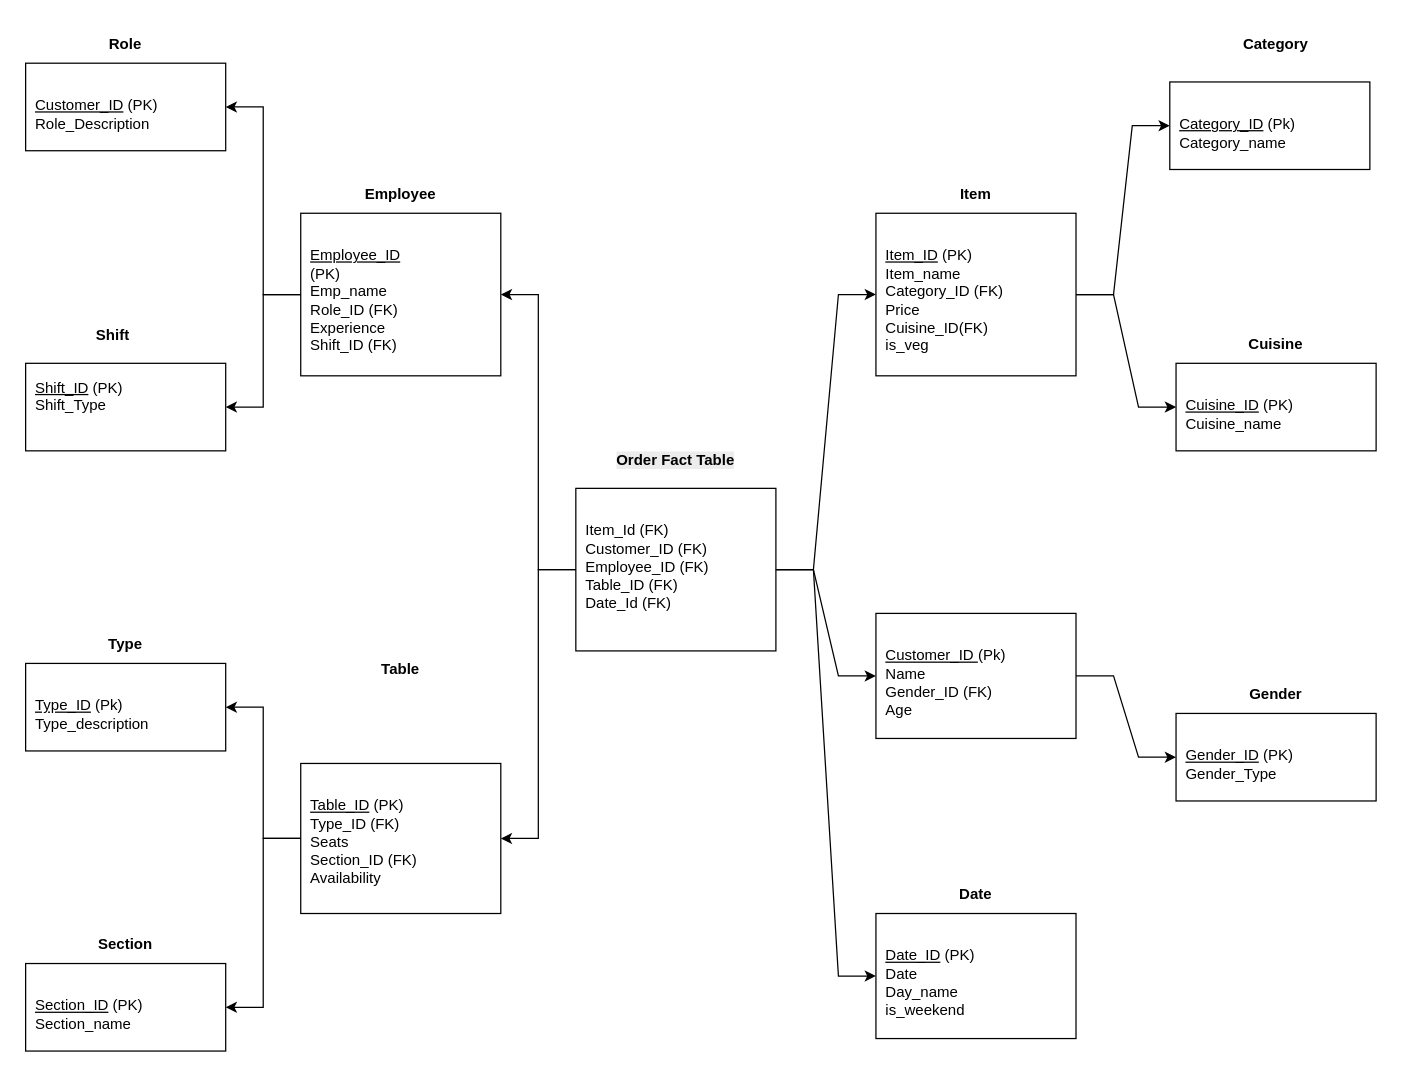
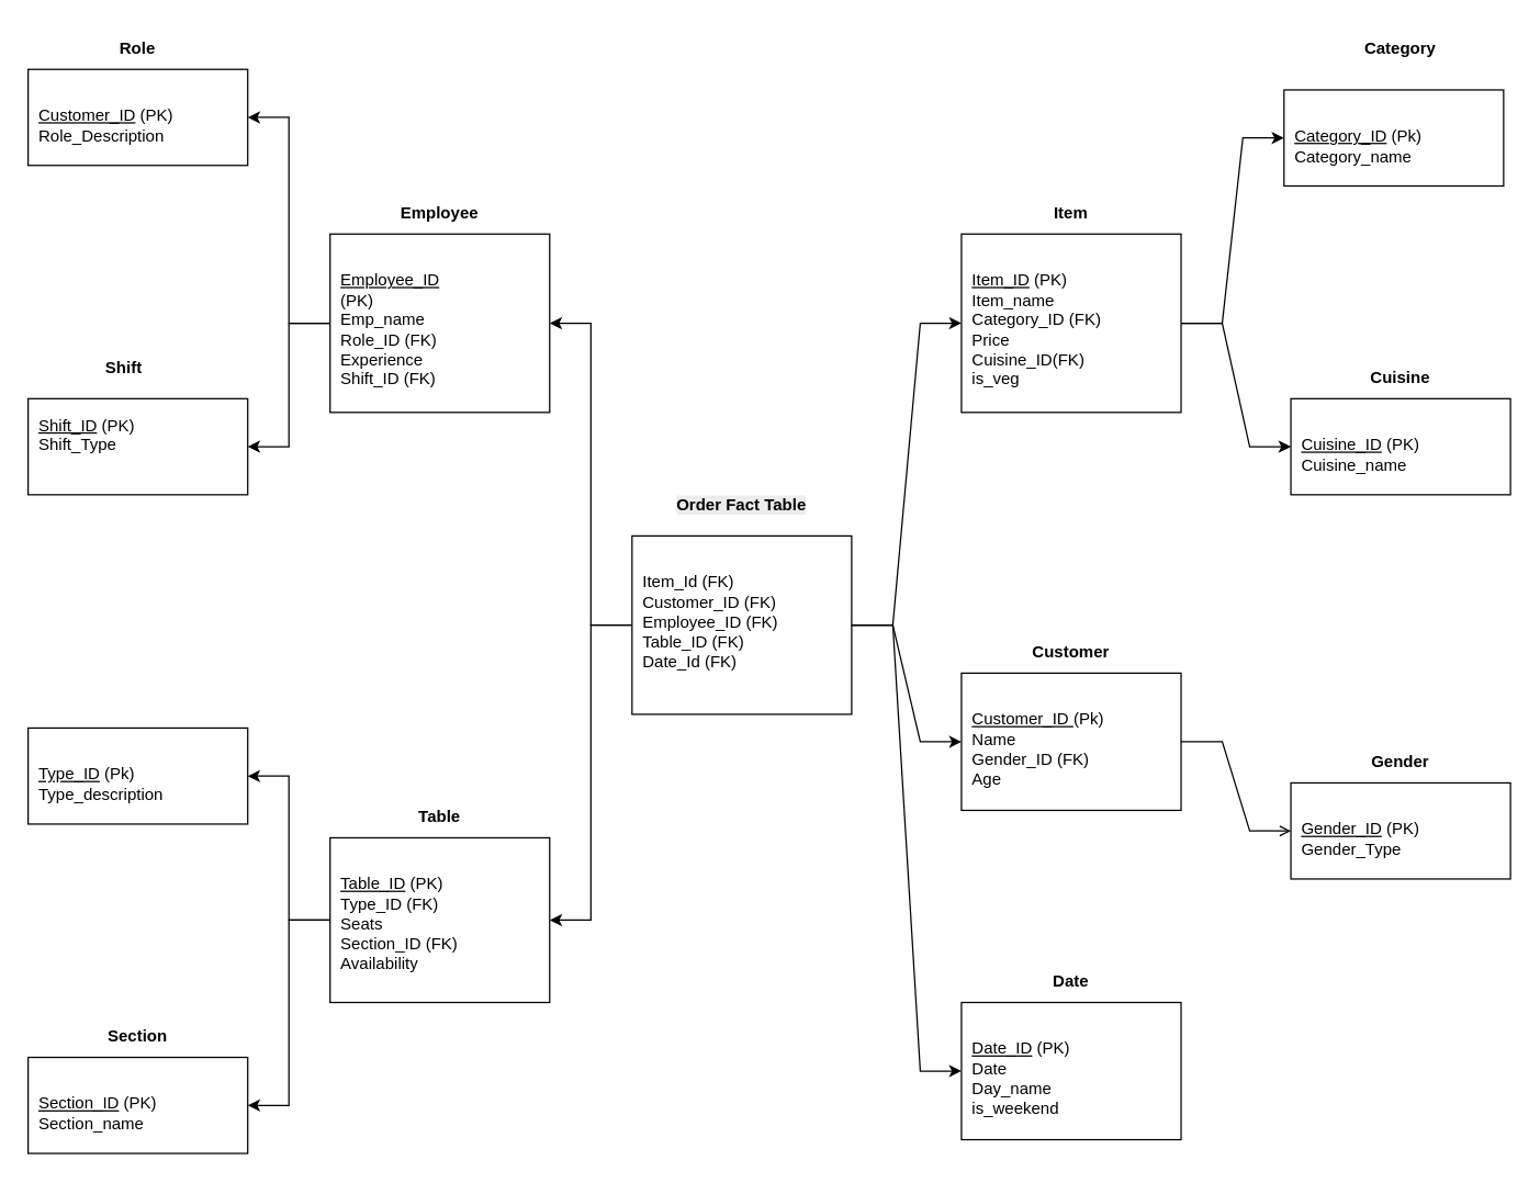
+ <mxCell id="28" value="&lt;b&gt;Customer&lt;/b&gt;" style="text;html=1;whiteSpace=wrap;strokeColor=none;fillColor=none;align=center;verticalAlign=middle;rounded=0;" vertex="1" parent="1"><mxGeometry x="750" y="460" width="60" height="30" as="geometry" /></mxCell>
- <mxCell id="36" value="&lt;b&gt;Type&lt;/b&gt;" style="text;html=1;whiteSpace=wrap;strokeColor=none;fillColor=none;align=center;verticalAlign=middle;rounded=0;" vertex="1" parent="1"><mxGeometry x="70" y="500" width="60" height="30" as="geometry" /></mxCell>
- <mxCell id="34" value="&lt;b&gt;Table&lt;/b&gt;" style="text;html=1;whiteSpace=wrap;strokeColor=none;fillColor=none;align=center;verticalAlign=middle;rounded=0;" vertex="1" parent="1"><mxGeometry x="290" y="520" width="60" height="30" as="geometry" /></mxCell>
+ <mxCell id="34" value="&lt;b&gt;Table&lt;/b&gt;" style="text;html=1;whiteSpace=wrap;strokeColor=none;fillColor=none;align=center;verticalAlign=middle;rounded=0;" vertex="1" parent="1"><mxGeometry x="290" y="580" width="60" height="30" as="geometry" /></mxCell>
- <mxCell id="25" style="edgeStyle=entityRelationEdgeStyle;endArrow=classic;html=1;rounded=0;" parent="1" source="10" target="14" edge="1"><mxGeometry relative="1" as="geometry" /></mxCell>
+ <mxCell id="25" style="edgeStyle=entityRelationEdgeStyle;endArrow=open;html=1;rounded=0;" parent="1" source="10" target="14" edge="1"><mxGeometry relative="1" as="geometry" /></mxCell>
